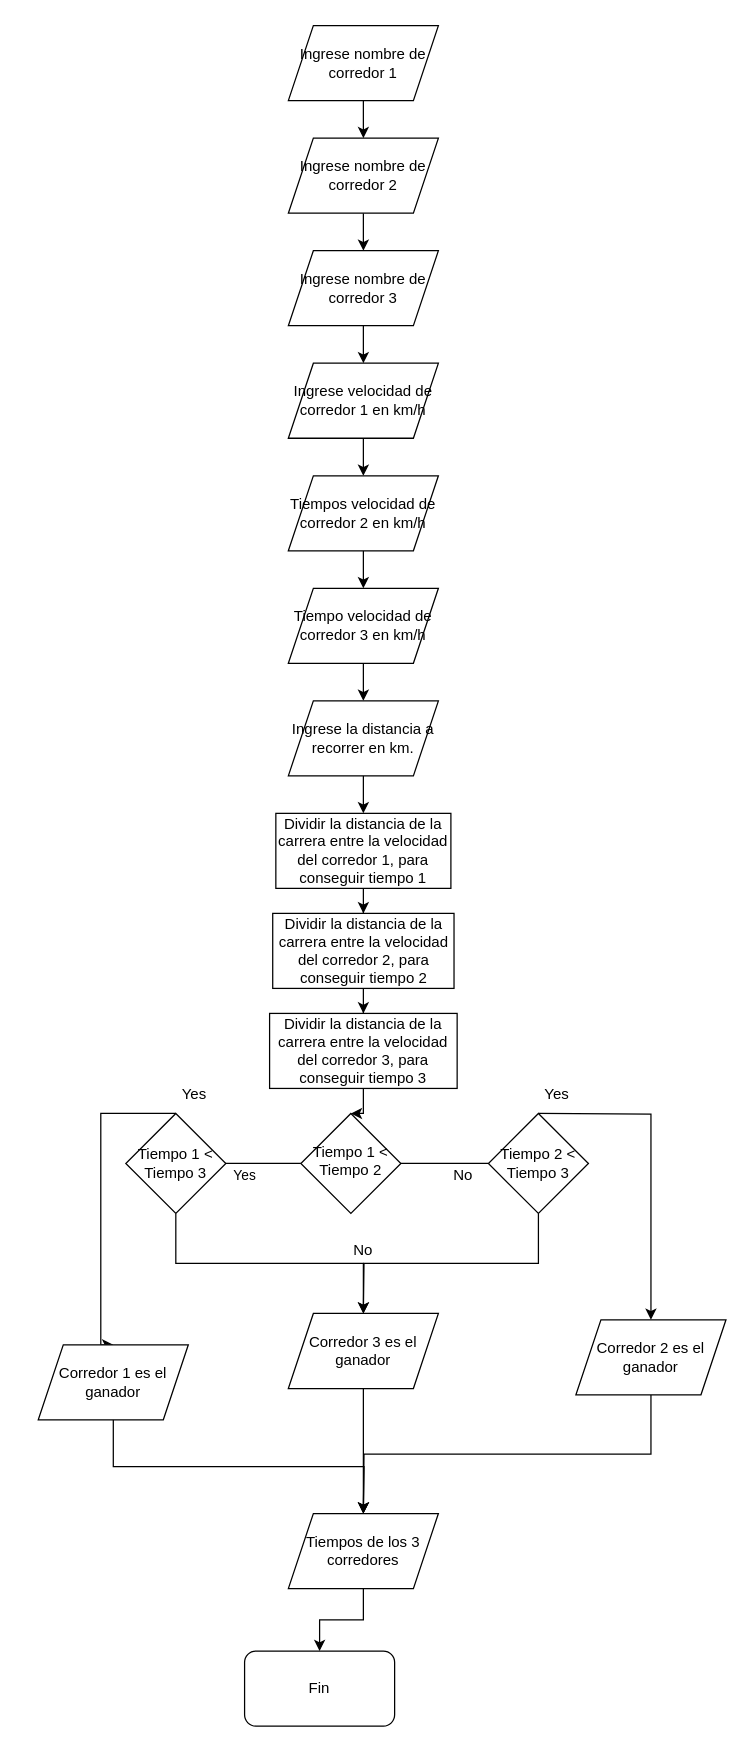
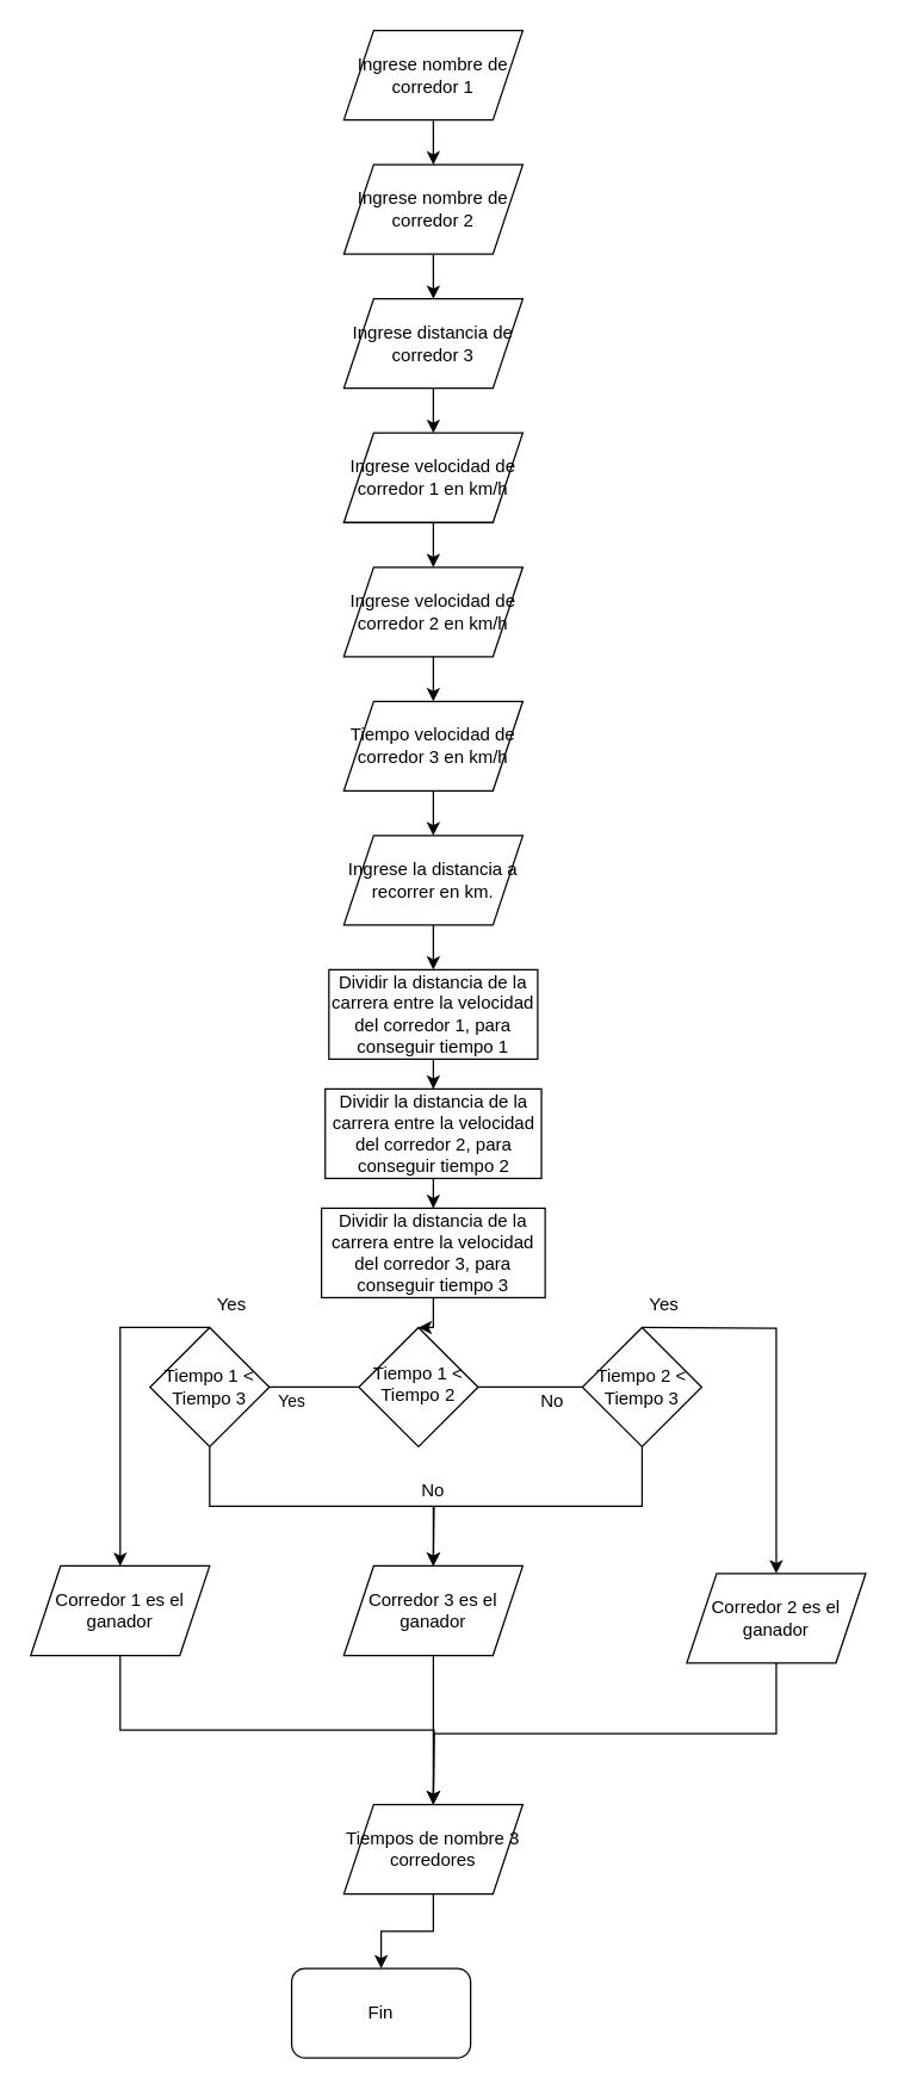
- <mxCell id="10" value="Ingrese nombre de corredor 3" style="shape=parallelogram;perimeter=parallelogramPerimeter;whiteSpace=wrap;html=1;fixedSize=1;" vertex="1" parent="1"><mxGeometry x="230" y="200" width="120" height="60" as="geometry" /></mxCell>
+ <mxCell id="10" value="Ingrese distancia de corredor 3" style="shape=parallelogram;perimeter=parallelogramPerimeter;whiteSpace=wrap;html=1;fixedSize=1;" vertex="1" parent="1"><mxGeometry x="230" y="200" width="120" height="60" as="geometry" /></mxCell>
- <mxCell id="14" value="Tiempos velocidad de corredor 2 en km/h" style="shape=parallelogram;perimeter=parallelogramPerimeter;whiteSpace=wrap;html=1;fixedSize=1;" vertex="1" parent="1"><mxGeometry x="230" y="380" width="120" height="60" as="geometry" /></mxCell>
+ <mxCell id="14" value="Ingrese velocidad de corredor 2 en km/h" style="shape=parallelogram;perimeter=parallelogramPerimeter;whiteSpace=wrap;html=1;fixedSize=1;" vertex="1" parent="1"><mxGeometry x="230" y="380" width="120" height="60" as="geometry" /></mxCell>
- <mxCell id="29" value="Corredor 1 es el ganador" style="shape=parallelogram;perimeter=parallelogramPerimeter;whiteSpace=wrap;html=1;fixedSize=1;" vertex="1" parent="1"><mxGeometry x="30" y="1075" width="120" height="60" as="geometry" /></mxCell>
+ <mxCell id="29" value="Corredor 1 es el ganador" style="shape=parallelogram;perimeter=parallelogramPerimeter;whiteSpace=wrap;html=1;fixedSize=1;" vertex="1" parent="1"><mxGeometry x="20" y="1050" width="120" height="60" as="geometry" /></mxCell>
- <mxCell id="43" value="Tiempos de los 3 corredores" style="shape=parallelogram;perimeter=parallelogramPerimeter;whiteSpace=wrap;html=1;fixedSize=1;" vertex="1" parent="1"><mxGeometry x="230" y="1210" width="120" height="60" as="geometry" /></mxCell>
+ <mxCell id="43" value="Tiempos de nombre 3 corredores" style="shape=parallelogram;perimeter=parallelogramPerimeter;whiteSpace=wrap;html=1;fixedSize=1;" vertex="1" parent="1"><mxGeometry x="230" y="1210" width="120" height="60" as="geometry" /></mxCell>
